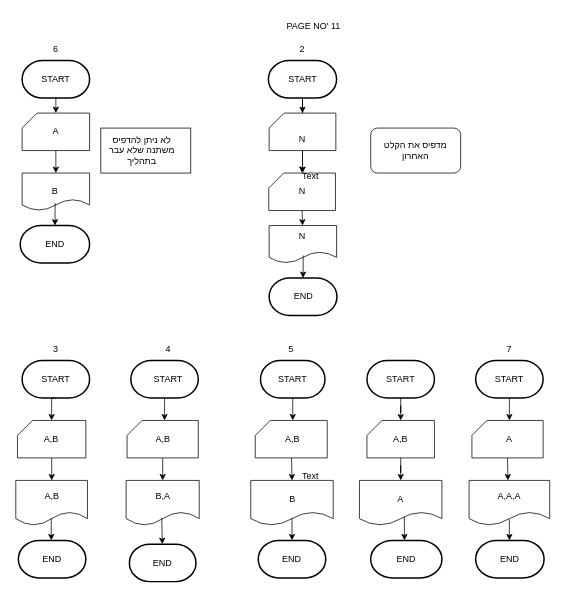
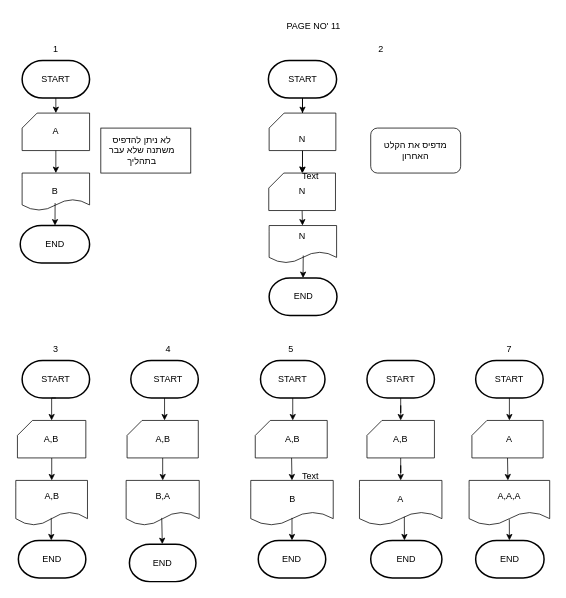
- <mxCell id="6" value="6" style="text;html=1;align=center;verticalAlign=middle;whiteSpace=wrap;rounded=0;" parent="1" vertex="1"><mxGeometry x="44" y="50" width="60" height="30" as="geometry" /></mxCell>
+ <mxCell id="6" value="1" style="text;html=1;align=center;verticalAlign=middle;whiteSpace=wrap;rounded=0;" parent="1" vertex="1"><mxGeometry x="44" y="50" width="60" height="30" as="geometry" /></mxCell>
- <mxCell id="14" value="2" style="text;html=1;align=center;verticalAlign=middle;whiteSpace=wrap;rounded=0;" parent="1" vertex="1"><mxGeometry x="373" y="50" width="60" height="30" as="geometry" /></mxCell>
+ <mxCell id="14" value="2" style="text;html=1;align=center;verticalAlign=middle;whiteSpace=wrap;rounded=0;" parent="1" vertex="1"><mxGeometry x="478" y="50" width="60" height="30" as="geometry" /></mxCell>
